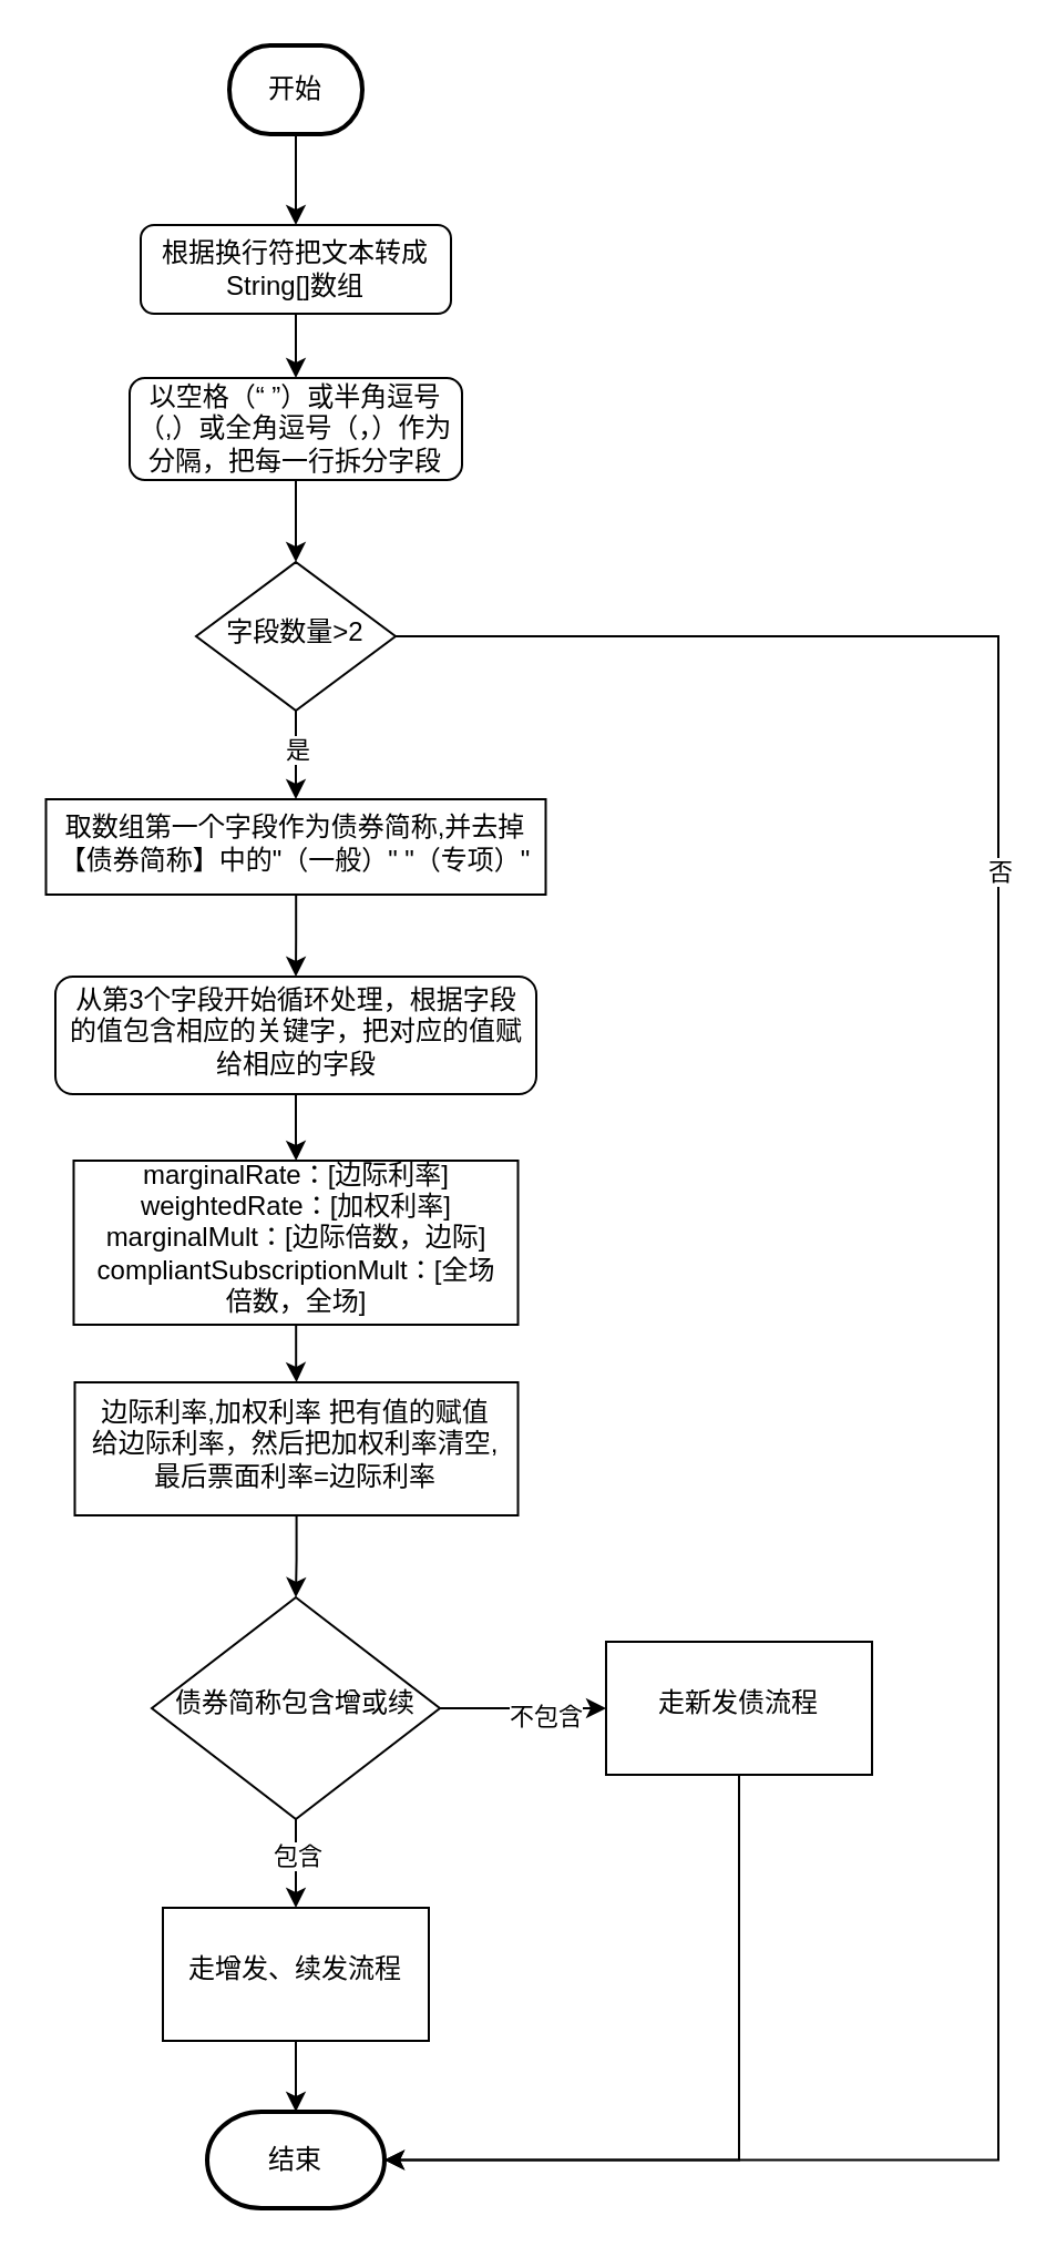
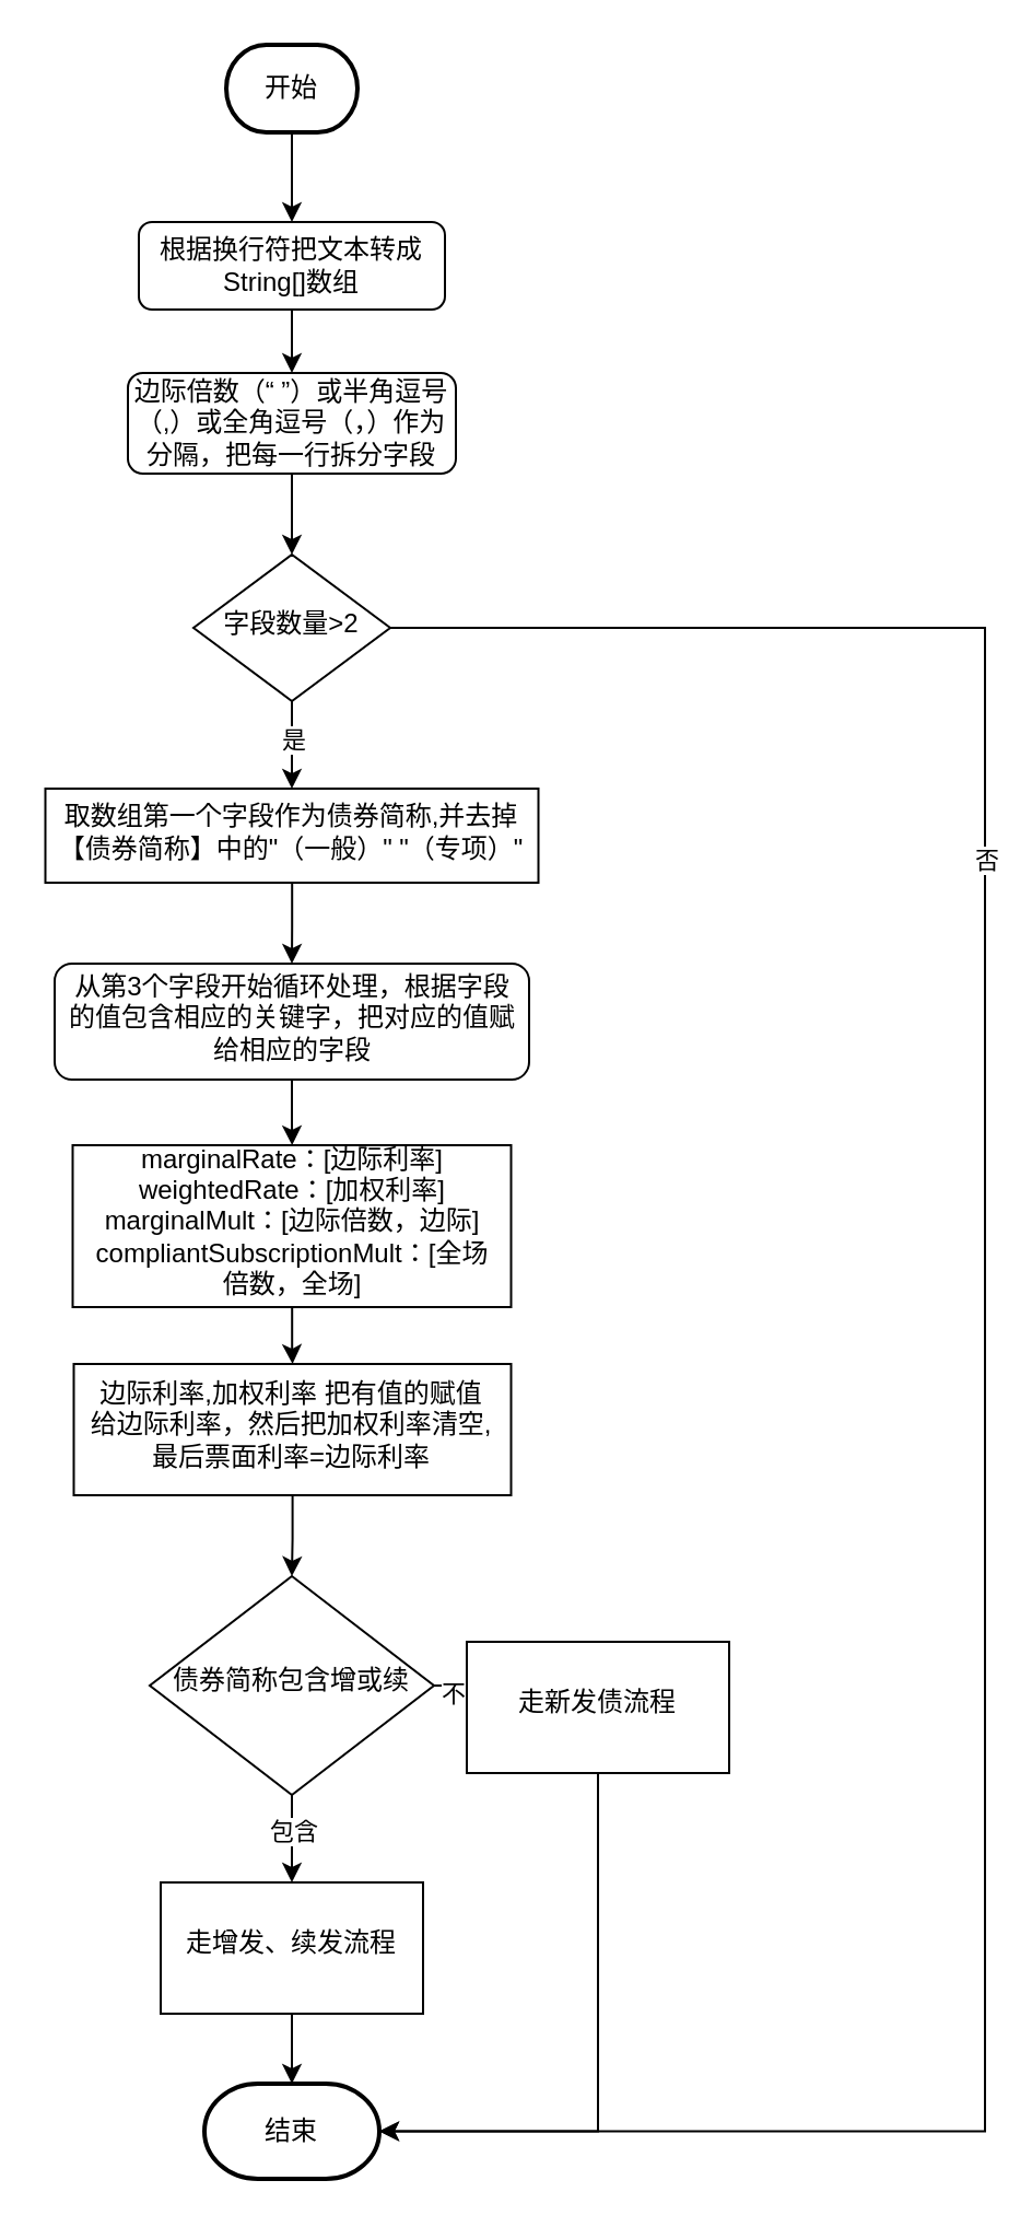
- <mxCell id="12" value="&lt;div data-docx-has-block-data=&quot;false&quot; data-lark-html-role=&quot;root&quot; data-page-id=&quot;Aed7douATo9B6cx0R7Rc3emsnXd&quot;&gt;&lt;div class=&quot;old-record-id-WZW5dhf2ooNl1qxLG0lcdsG0n3e&quot;&gt;以空格（“ ”）或半角逗号（,）或全角逗号（，）作为分隔，把每一行拆分字段&lt;/div&gt;&lt;/div&gt;&lt;span class=&quot;lark-record-clipboard&quot; data-lark-record-format=&quot;docx/text&quot; data-lark-record-data=&quot;{&amp;quot;rootId&amp;quot;:&amp;quot;Aed7douATo9B6cx0R7Rc3emsnXd&amp;quot;,&amp;quot;text&amp;quot;:{&amp;quot;initialAttributedTexts&amp;quot;:{&amp;quot;text&amp;quot;:{&amp;quot;0&amp;quot;:&amp;quot;以空格（“ ”）或半角逗号（,）或全角逗号（，）作为分隔，拆分元素&amp;quot;},&amp;quot;attribs&amp;quot;:{&amp;quot;0&amp;quot;:&amp;quot;*0+x&amp;quot;}},&amp;quot;apool&amp;quot;:{&amp;quot;numToAttrib&amp;quot;:{&amp;quot;0&amp;quot;:[&amp;quot;author&amp;quot;,&amp;quot;7403194829083705347&amp;quot;]},&amp;quot;nextNum&amp;quot;:1}},&amp;quot;type&amp;quot;:&amp;quot;text&amp;quot;,&amp;quot;referenceRecordMap&amp;quot;:{},&amp;quot;extra&amp;quot;:{&amp;quot;channel&amp;quot;:&amp;quot;saas&amp;quot;,&amp;quot;isEqualBlockSelection&amp;quot;:false,&amp;quot;pasteRandomId&amp;quot;:&amp;quot;011ff010-0866-426b-a94f-de44540d47f7&amp;quot;,&amp;quot;mention_page_title&amp;quot;:{},&amp;quot;external_mention_url&amp;quot;:{}},&amp;quot;isKeepQuoteContainer&amp;quot;:false,&amp;quot;isFromCode&amp;quot;:false,&amp;quot;selection&amp;quot;:[{&amp;quot;id&amp;quot;:1293,&amp;quot;type&amp;quot;:&amp;quot;text&amp;quot;,&amp;quot;selection&amp;quot;:{&amp;quot;start&amp;quot;:4,&amp;quot;end&amp;quot;:37},&amp;quot;recordId&amp;quot;:&amp;quot;WZW5dhf2ooNl1qxLG0lcdsG0n3e&amp;quot;}],&amp;quot;payloadMap&amp;quot;:{},&amp;quot;isCut&amp;quot;:false}&quot;&gt;&lt;/span&gt;" style="whiteSpace=wrap;html=1;rounded=1;glass=0;strokeWidth=1;shadow=0;" parent="1" vertex="1"><mxGeometry x="58" y="170" width="150" height="46" as="geometry" /></mxCell>
+ <mxCell id="12" value="&lt;div data-docx-has-block-data=&quot;false&quot; data-lark-html-role=&quot;root&quot; data-page-id=&quot;Aed7douATo9B6cx0R7Rc3emsnXd&quot;&gt;&lt;div class=&quot;old-record-id-WZW5dhf2ooNl1qxLG0lcdsG0n3e&quot;&gt;边际倍数（“ ”）或半角逗号（,）或全角逗号（，）作为分隔，把每一行拆分字段&lt;/div&gt;&lt;/div&gt;&lt;span class=&quot;lark-record-clipboard&quot; data-lark-record-format=&quot;docx/text&quot; data-lark-record-data=&quot;{&amp;quot;rootId&amp;quot;:&amp;quot;Aed7douATo9B6cx0R7Rc3emsnXd&amp;quot;,&amp;quot;text&amp;quot;:{&amp;quot;initialAttributedTexts&amp;quot;:{&amp;quot;text&amp;quot;:{&amp;quot;0&amp;quot;:&amp;quot;以空格（“ ”）或半角逗号（,）或全角逗号（，）作为分隔，拆分元素&amp;quot;},&amp;quot;attribs&amp;quot;:{&amp;quot;0&amp;quot;:&amp;quot;*0+x&amp;quot;}},&amp;quot;apool&amp;quot;:{&amp;quot;numToAttrib&amp;quot;:{&amp;quot;0&amp;quot;:[&amp;quot;author&amp;quot;,&amp;quot;7403194829083705347&amp;quot;]},&amp;quot;nextNum&amp;quot;:1}},&amp;quot;type&amp;quot;:&amp;quot;text&amp;quot;,&amp;quot;referenceRecordMap&amp;quot;:{},&amp;quot;extra&amp;quot;:{&amp;quot;channel&amp;quot;:&amp;quot;saas&amp;quot;,&amp;quot;isEqualBlockSelection&amp;quot;:false,&amp;quot;pasteRandomId&amp;quot;:&amp;quot;011ff010-0866-426b-a94f-de44540d47f7&amp;quot;,&amp;quot;mention_page_title&amp;quot;:{},&amp;quot;external_mention_url&amp;quot;:{}},&amp;quot;isKeepQuoteContainer&amp;quot;:false,&amp;quot;isFromCode&amp;quot;:false,&amp;quot;selection&amp;quot;:[{&amp;quot;id&amp;quot;:1293,&amp;quot;type&amp;quot;:&amp;quot;text&amp;quot;,&amp;quot;selection&amp;quot;:{&amp;quot;start&amp;quot;:4,&amp;quot;end&amp;quot;:37},&amp;quot;recordId&amp;quot;:&amp;quot;WZW5dhf2ooNl1qxLG0lcdsG0n3e&amp;quot;}],&amp;quot;payloadMap&amp;quot;:{},&amp;quot;isCut&amp;quot;:false}&quot;&gt;&lt;/span&gt;" style="whiteSpace=wrap;html=1;rounded=1;glass=0;strokeWidth=1;shadow=0;" parent="1" vertex="1"><mxGeometry x="58" y="170" width="150" height="46" as="geometry" /></mxCell>
- <mxCell id="26" value="走新发债流程" style="whiteSpace=wrap;html=1;shadow=0;strokeWidth=1;spacing=6;spacingTop=-4;" parent="1" vertex="1"><mxGeometry x="273" y="740" width="120" height="60" as="geometry" /></mxCell>
+ <mxCell id="26" value="走新发债流程" style="whiteSpace=wrap;html=1;shadow=0;strokeWidth=1;spacing=6;spacingTop=-4;" parent="1" vertex="1"><mxGeometry x="213" y="750" width="120" height="60" as="geometry" /></mxCell>
